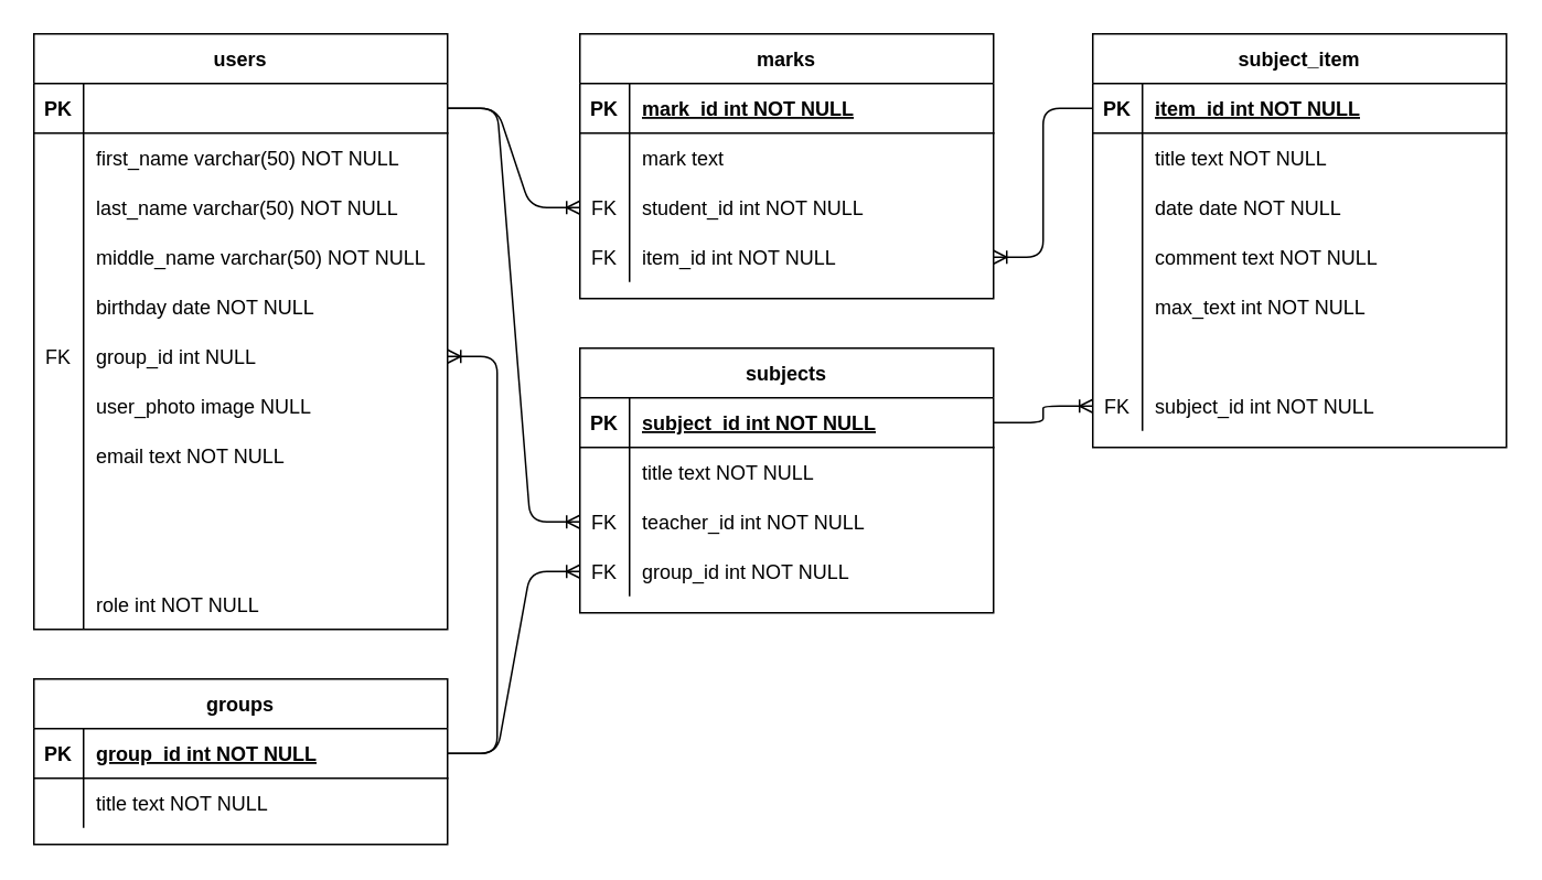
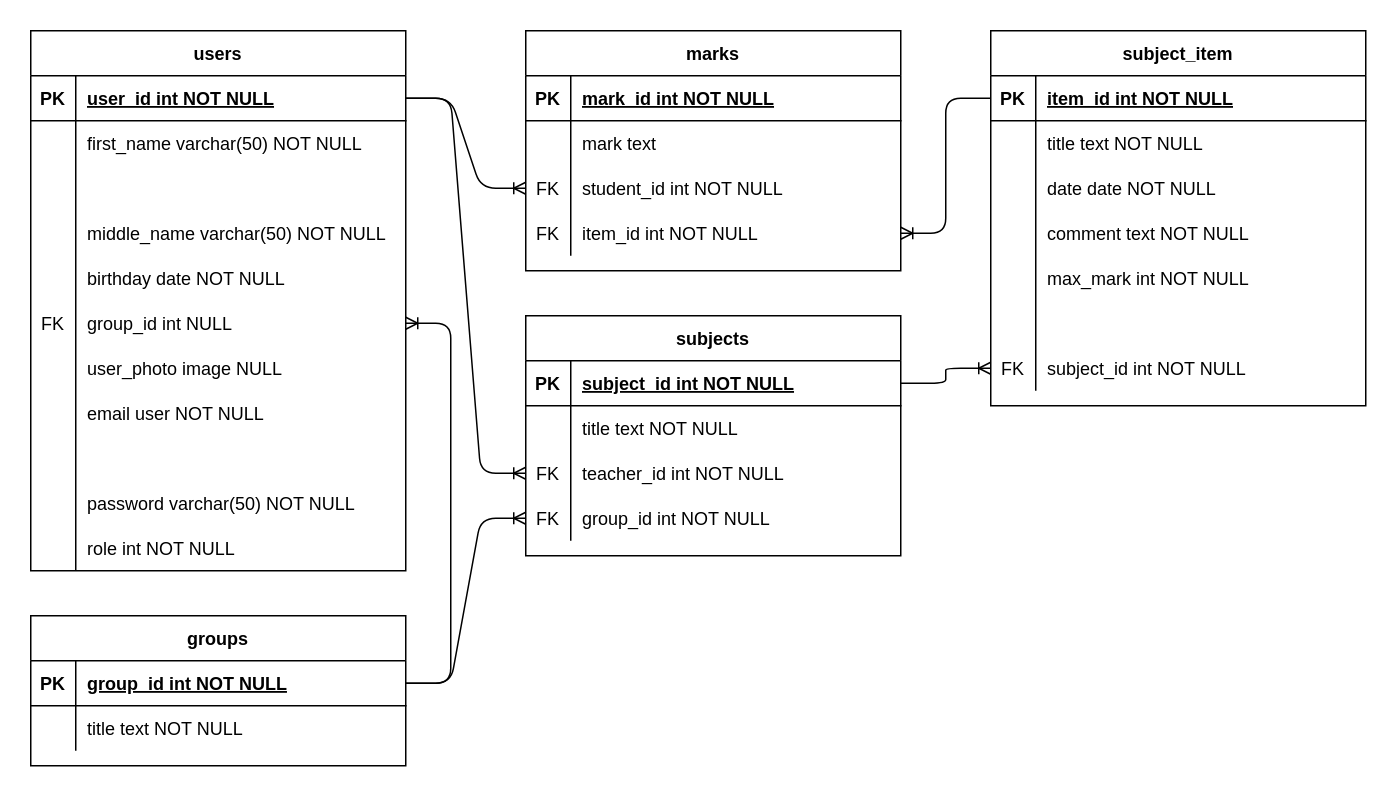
+ <mxCell id="25" value="user_id int NOT NULL" style="shape=partialRectangle;overflow=hidden;connectable=0;fillColor=none;top=0;left=0;bottom=0;right=0;align=left;spacingLeft=6;fontStyle=5;" parent="23" vertex="1"><mxGeometry x="30" width="220" height="30" as="geometry" /></mxCell>
- <mxCell id="31" value="last_name varchar(50) NOT NULL" style="shape=partialRectangle;connectable=0;fillColor=none;top=0;left=0;bottom=0;right=0;align=left;spacingLeft=6;overflow=hidden;" parent="29" vertex="1"><mxGeometry x="30" width="220" height="30" as="geometry" /></mxCell>
- <mxCell id="70" value="max_text int NOT NULL" style="shape=partialRectangle;connectable=0;fillColor=none;top=0;left=0;bottom=0;right=0;align=left;spacingLeft=6;overflow=hidden;" parent="68" vertex="1"><mxGeometry x="30" width="220" height="30" as="geometry" /></mxCell>
+ <mxCell id="70" value="max_mark int NOT NULL" style="shape=partialRectangle;connectable=0;fillColor=none;top=0;left=0;bottom=0;right=0;align=left;spacingLeft=6;overflow=hidden;" parent="68" vertex="1"><mxGeometry x="30" width="220" height="30" as="geometry" /></mxCell>
- <mxCell id="46" value="email text NOT NULL" style="shape=partialRectangle;connectable=0;fillColor=none;top=0;left=0;bottom=0;right=0;align=left;spacingLeft=6;overflow=hidden;" parent="44" vertex="1"><mxGeometry x="30" width="220" height="30" as="geometry" /></mxCell>
+ <mxCell id="46" value="email user NOT NULL" style="shape=partialRectangle;connectable=0;fillColor=none;top=0;left=0;bottom=0;right=0;align=left;spacingLeft=6;overflow=hidden;" parent="44" vertex="1"><mxGeometry x="30" width="220" height="30" as="geometry" /></mxCell>
+ <mxCell id="51" value="password varchar(50) NOT NULL" style="shape=partialRectangle;connectable=0;fillColor=none;top=0;left=0;bottom=0;right=0;align=left;spacingLeft=6;overflow=hidden;" parent="49" vertex="1"><mxGeometry x="30" width="220" height="30" as="geometry" /></mxCell>
